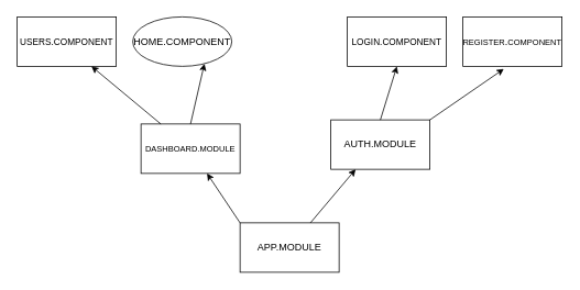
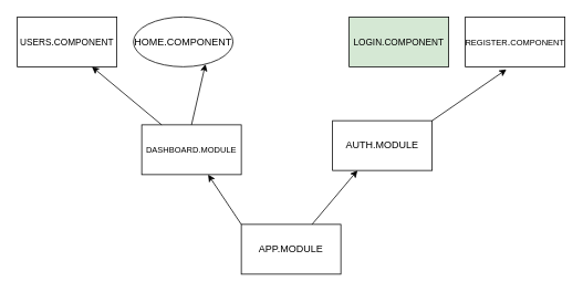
- <mxCell id="4" value="&lt;font style=&quot;font-size: 11px;&quot;&gt;LOGIN.COMPONENT&lt;/font&gt;" style="rounded=0;whiteSpace=wrap;html=1;" vertex="1" parent="1"><mxGeometry x="420" y="20" width="120" height="60" as="geometry" /></mxCell>
+ <mxCell id="4" value="&lt;font style=&quot;font-size: 11px;&quot;&gt;LOGIN.COMPONENT&lt;/font&gt;" style="rounded=0;whiteSpace=wrap;html=1;fillColor=#d5e8d4;" vertex="1" parent="1"><mxGeometry x="420" y="20" width="120" height="60" as="geometry" /></mxCell>
- <mxCell id="12" value="" style="endArrow=classic;html=1;fontSize=11;entryX=0.5;entryY=1;entryDx=0;entryDy=0;exitX=0.5;exitY=0;exitDx=0;exitDy=0;" edge="1" parent="1" source="8" target="4"><mxGeometry width="50" height="50" relative="1" as="geometry"><mxPoint x="460" y="230" as="sourcePoint" /><mxPoint x="510" y="180" as="targetPoint" /></mxGeometry></mxCell>
